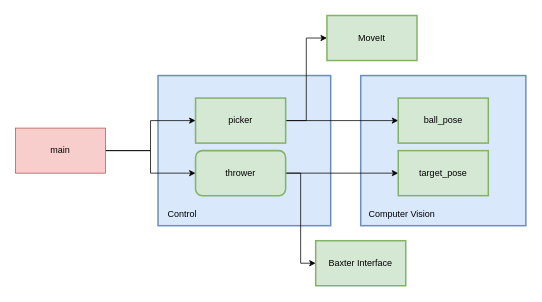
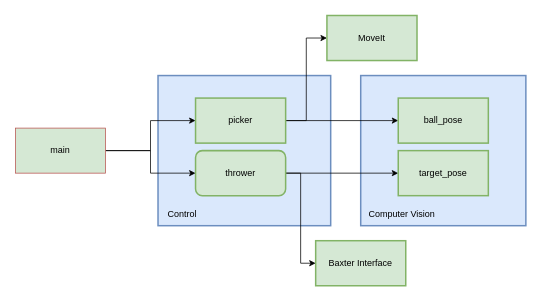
- <mxCell id="6" value="main" style="rounded=0;whiteSpace=wrap;html=1;fillColor=#f8cecc;strokeColor=#b85450;" vertex="1" parent="1"><mxGeometry x="20" y="170" width="120" height="60" as="geometry" /></mxCell>
+ <mxCell id="6" value="main" style="rounded=0;whiteSpace=wrap;html=1;fillColor=#d5e8d4;strokeColor=#b85450;" vertex="1" parent="1"><mxGeometry x="20" y="170" width="120" height="60" as="geometry" /></mxCell>
